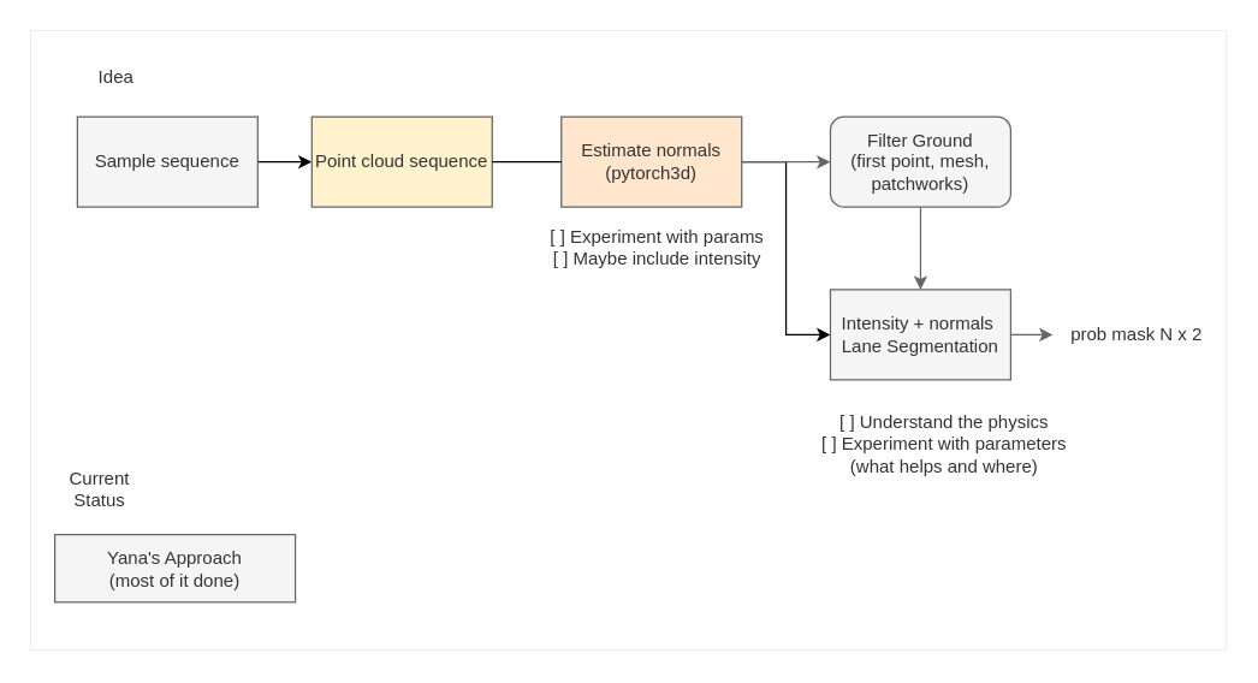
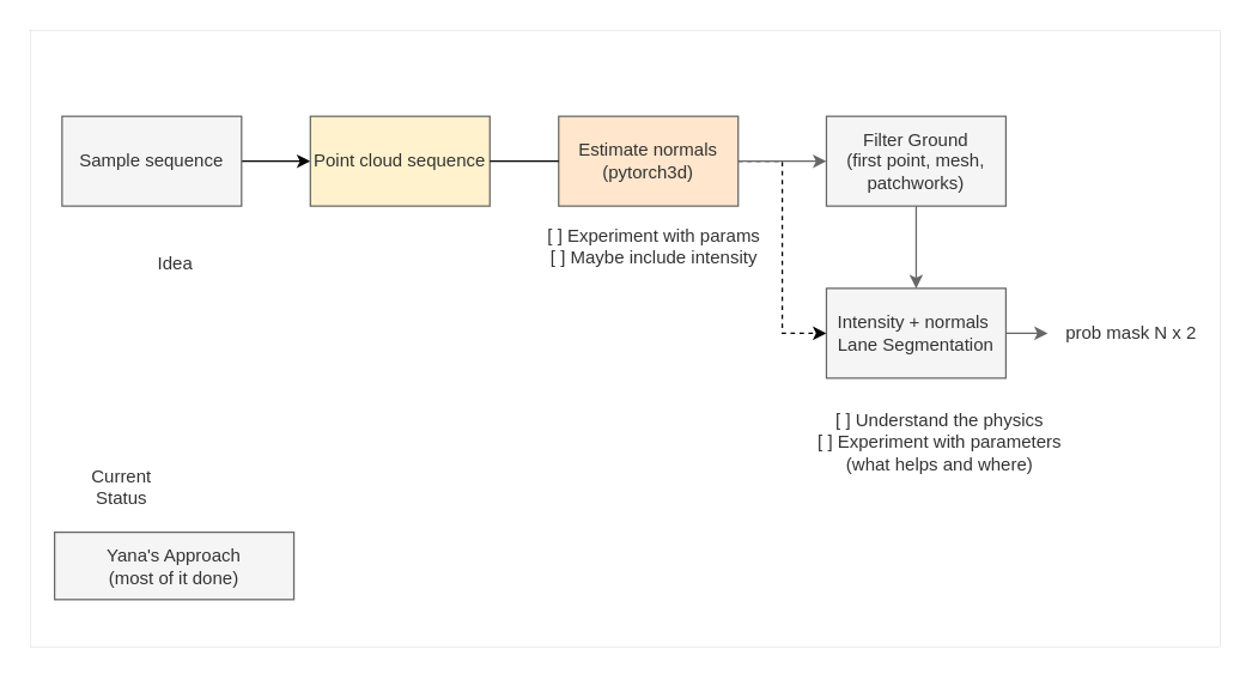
- <mxCell id="10" value="Idea" style="text;html=1;strokeColor=none;fillColor=none;align=center;verticalAlign=middle;whiteSpace=wrap;rounded=0;fontFamily=Helvetica;fontSize=12;fontColor=#333333;" parent="1" vertex="1"><mxGeometry x="47" y="36" width="60" height="30" as="geometry" /></mxCell>
+ <mxCell id="10" value="Idea" style="text;html=1;strokeColor=none;fillColor=none;align=center;verticalAlign=middle;whiteSpace=wrap;rounded=0;fontFamily=Helvetica;fontSize=12;fontColor=#333333;" parent="1" vertex="1"><mxGeometry x="87" y="161" width="60" height="30" as="geometry" /></mxCell>
- <mxCell id="4" value="Sample sequence" style="rounded=0;whiteSpace=wrap;html=1;fillColor=#f5f5f5;fontColor=#333333;strokeColor=#666666;" parent="1" vertex="1"><mxGeometry x="51" y="77" width="120" height="60" as="geometry" /></mxCell>
+ <mxCell id="4" value="Sample sequence" style="rounded=0;whiteSpace=wrap;html=1;fillColor=#f5f5f5;fontColor=#333333;strokeColor=#666666;" parent="1" vertex="1"><mxGeometry x="41" y="77" width="120" height="60" as="geometry" /></mxCell>
- <mxCell id="7" value="Filter Ground&lt;br&gt;(first point, mesh, patchworks)" style="whiteSpace=wrap;html=1;fillColor=#f5f5f5;fontColor=#333333;strokeColor=#666666;rounded=1;" parent="1" vertex="1"><mxGeometry x="552" y="77" width="120" height="60" as="geometry" /></mxCell>
+ <mxCell id="7" value="Filter Ground&lt;br&gt;(first point, mesh, patchworks)" style="rounded=0;whiteSpace=wrap;html=1;fillColor=#f5f5f5;fontColor=#333333;strokeColor=#666666;" parent="1" vertex="1"><mxGeometry x="552" y="77" width="120" height="60" as="geometry" /></mxCell>
- <mxCell id="8" style="edgeStyle=orthogonalEdgeStyle;rounded=0;orthogonalLoop=1;jettySize=auto;html=1;strokeColor=#000000;entryX=0;entryY=0.5;entryDx=0;entryDy=0;" parent="1" source="17" target="12" edge="1"><mxGeometry relative="1" as="geometry"><mxPoint x="887" y="116" as="targetPoint" /><Array as="points" /></mxGeometry></mxCell>
+ <mxCell id="8" style="edgeStyle=orthogonalEdgeStyle;rounded=0;orthogonalLoop=1;jettySize=auto;html=1;strokeColor=#000000;entryX=0;entryY=0.5;entryDx=0;entryDy=0;dashed=1;" parent="1" source="17" target="12" edge="1"><mxGeometry relative="1" as="geometry"><mxPoint x="887" y="116" as="targetPoint" /><Array as="points" /></mxGeometry></mxCell>
- <mxCell id="9" value="Current Status" style="text;html=1;strokeColor=none;fillColor=none;align=center;verticalAlign=middle;whiteSpace=wrap;rounded=0;fontFamily=Helvetica;fontSize=12;fontColor=#333333;" parent="1" vertex="1"><mxGeometry x="36" y="310" width="60" height="30" as="geometry" /></mxCell>
+ <mxCell id="9" value="Current Status" style="text;html=1;strokeColor=none;fillColor=none;align=center;verticalAlign=middle;whiteSpace=wrap;rounded=0;fontFamily=Helvetica;fontSize=12;fontColor=#333333;" parent="1" vertex="1"><mxGeometry x="51" y="310" width="60" height="30" as="geometry" /></mxCell>
